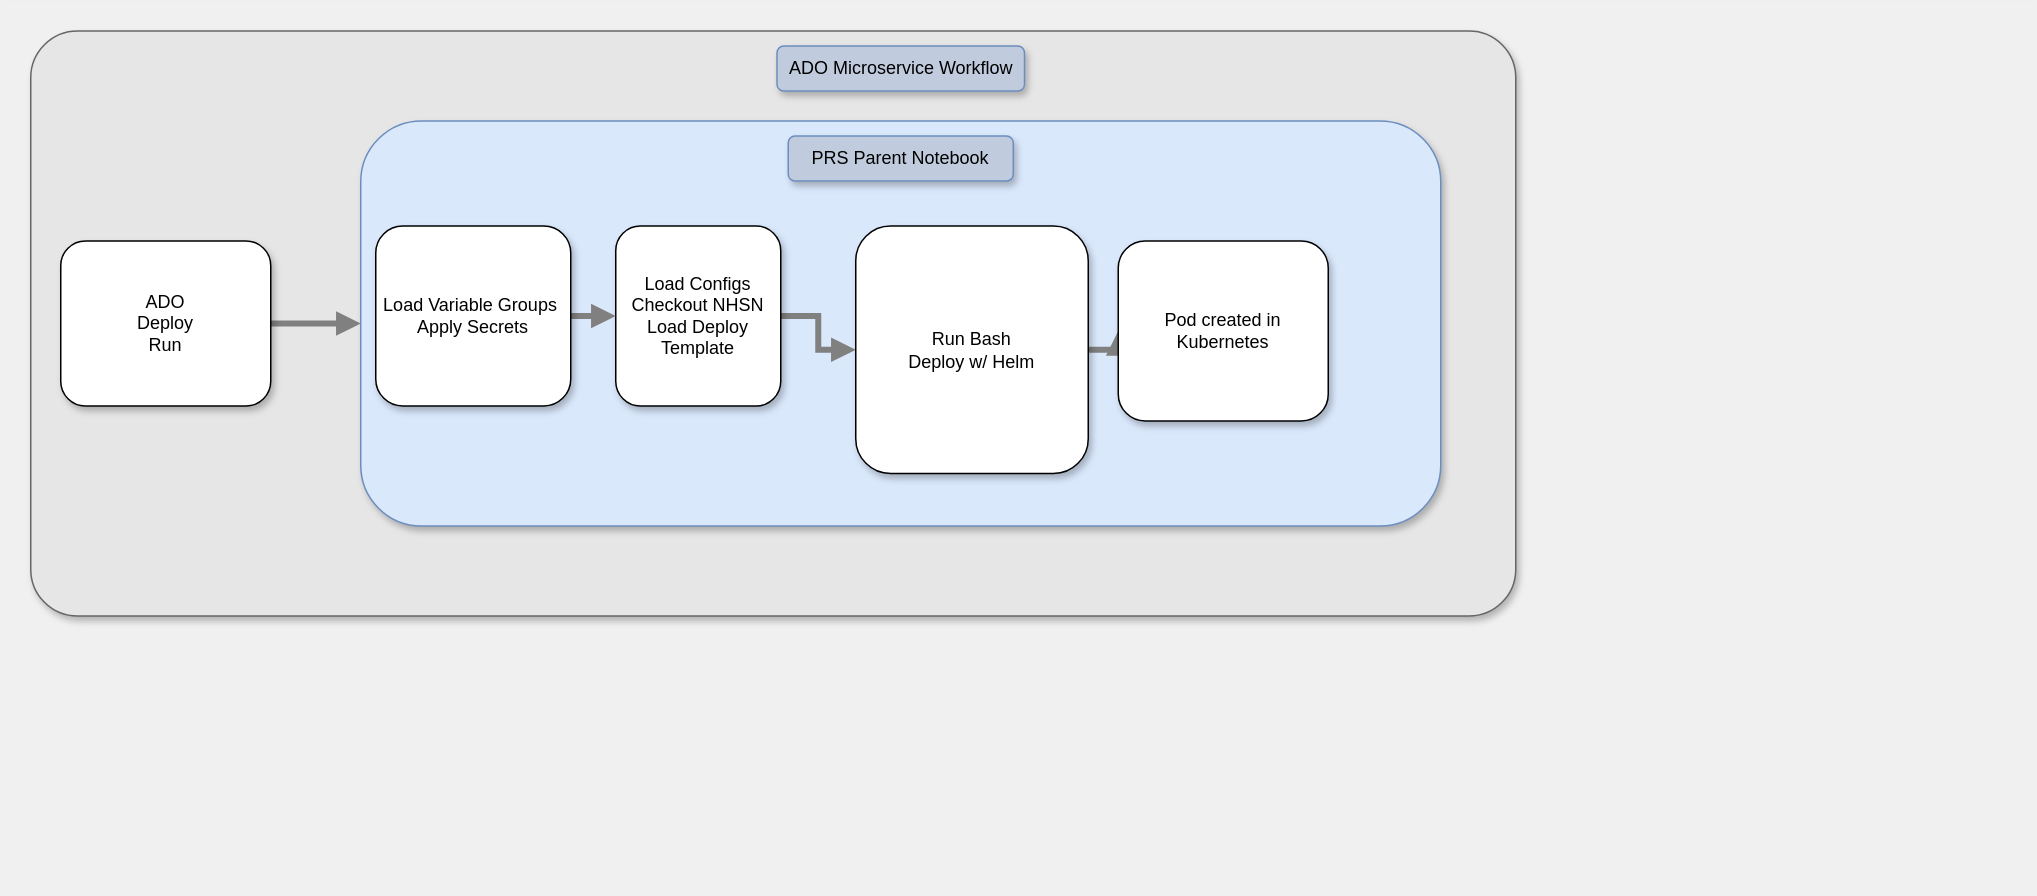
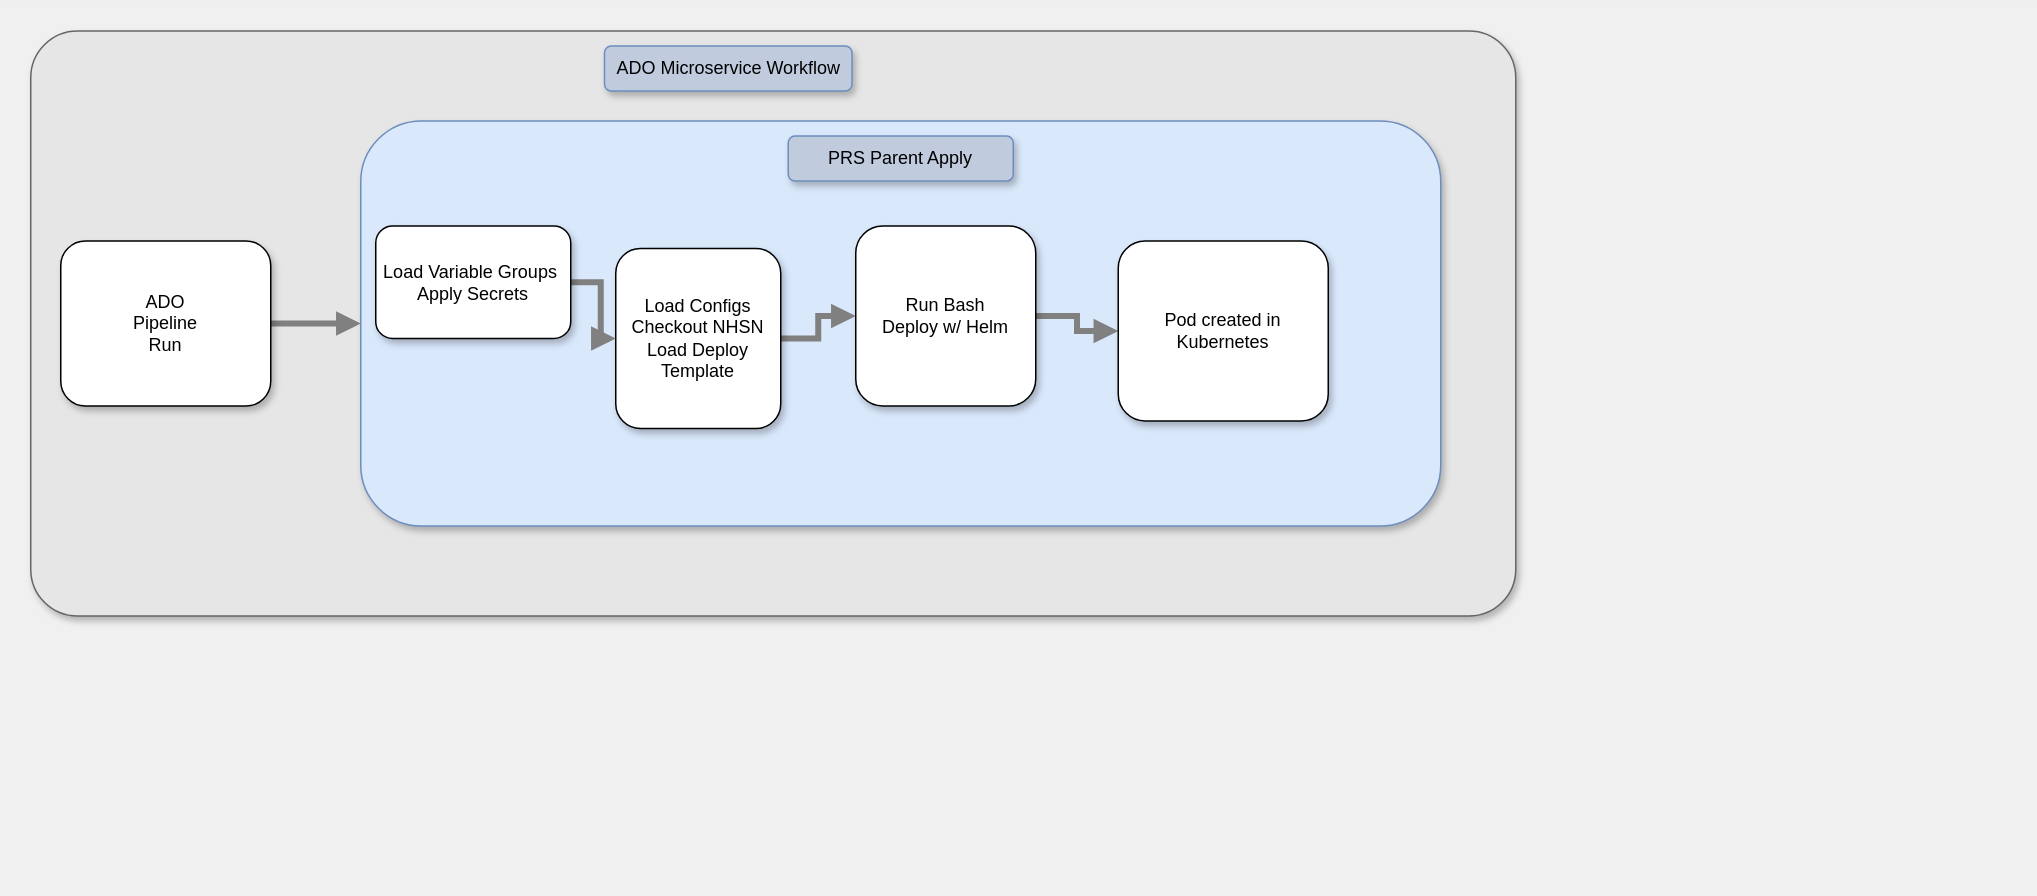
- <mxCell id="15" value="ADO Microservice Workflow" style="rounded=1;whiteSpace=wrap;html=1;fillColor=#C0CCDE;shadow=1;strokeColor=#6c8ebf;" parent="1" vertex="1"><mxGeometry x="517.5" y="30" width="165" height="30" as="geometry" /></mxCell>
+ <mxCell id="15" value="ADO Microservice Workflow" style="rounded=1;whiteSpace=wrap;html=1;fillColor=#C0CCDE;shadow=1;strokeColor=#6c8ebf;" parent="1" vertex="1"><mxGeometry x="402.5" y="30" width="165" height="30" as="geometry" /></mxCell>
- <mxCell id="10" value="PRS Parent Notebook" style="rounded=1;whiteSpace=wrap;html=1;fillColor=#C0CCDE;shadow=1;strokeColor=#6c8ebf;" parent="1" vertex="1"><mxGeometry x="525" y="90" width="150" height="30" as="geometry" /></mxCell>
+ <mxCell id="10" value="PRS Parent Apply" style="rounded=1;whiteSpace=wrap;html=1;fillColor=#C0CCDE;shadow=1;strokeColor=#6c8ebf;" parent="1" vertex="1"><mxGeometry x="525" y="90" width="150" height="30" as="geometry" /></mxCell>
- <mxCell id="14" value="&lt;div&gt;Load Variable Groups&amp;nbsp;&lt;/div&gt;&lt;div&gt;Apply Secrets&lt;/div&gt;" style="rounded=1;whiteSpace=wrap;html=1;shadow=1;" parent="1" vertex="1"><mxGeometry x="250" y="150" width="130" height="120" as="geometry" /></mxCell>
+ <mxCell id="14" value="&lt;div&gt;Load Variable Groups&amp;nbsp;&lt;/div&gt;&lt;div&gt;Apply Secrets&lt;/div&gt;" style="rounded=1;whiteSpace=wrap;html=1;shadow=1;" parent="1" vertex="1"><mxGeometry x="250" y="150" width="130" height="75" as="geometry" /></mxCell>
- <mxCell id="6" value="Load Configs&lt;div&gt;Checkout NHSN&lt;/div&gt;&lt;div&gt;Load Deploy Template&lt;/div&gt;" style="rounded=1;whiteSpace=wrap;html=1;shadow=1;" parent="1" vertex="1"><mxGeometry x="410" y="150" width="110" height="120" as="geometry" /></mxCell>
+ <mxCell id="6" value="Load Configs&lt;div&gt;Checkout NHSN&lt;/div&gt;&lt;div&gt;Load Deploy Template&lt;/div&gt;" style="rounded=1;whiteSpace=wrap;html=1;shadow=1;" parent="1" vertex="1"><mxGeometry x="410" y="165" width="110" height="120" as="geometry" /></mxCell>
- <mxCell id="12" value="ADO&lt;div&gt;Deploy&lt;/div&gt;&lt;div&gt;Run&lt;/div&gt;" style="rounded=1;whiteSpace=wrap;html=1;shadow=1;" parent="1" vertex="1"><mxGeometry x="40" y="160" width="140" height="110" as="geometry" /></mxCell>
+ <mxCell id="12" value="ADO&lt;div&gt;Pipeline&lt;/div&gt;&lt;div&gt;Run&lt;/div&gt;" style="rounded=1;whiteSpace=wrap;html=1;shadow=1;" parent="1" vertex="1"><mxGeometry x="40" y="160" width="140" height="110" as="geometry" /></mxCell>
- <mxCell id="8" value="Run Bash&lt;div&gt;Deploy w/ Helm&lt;/div&gt;" style="rounded=1;whiteSpace=wrap;html=1;shadow=1;" parent="1" vertex="1"><mxGeometry x="570" y="150" width="155" height="165" as="geometry" /></mxCell>
+ <mxCell id="8" value="Run Bash&lt;div&gt;Deploy w/ Helm&lt;/div&gt;" style="rounded=1;whiteSpace=wrap;html=1;shadow=1;" parent="1" vertex="1"><mxGeometry x="570" y="150" width="120" height="120" as="geometry" /></mxCell>
